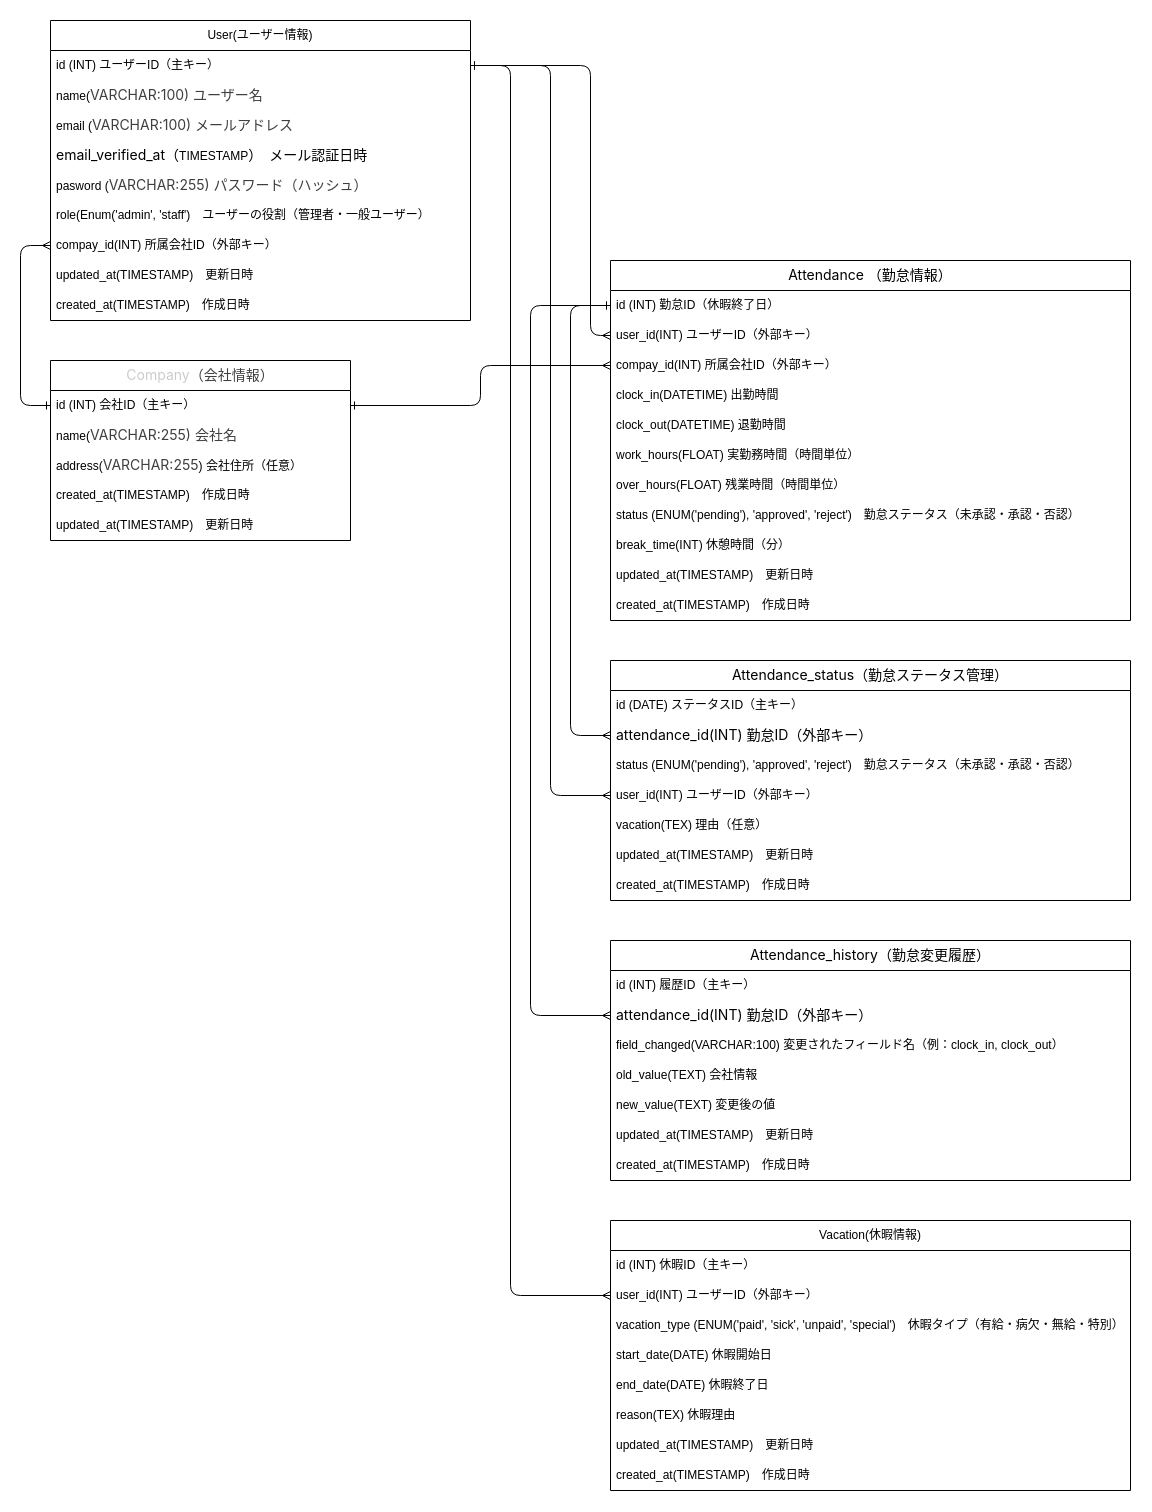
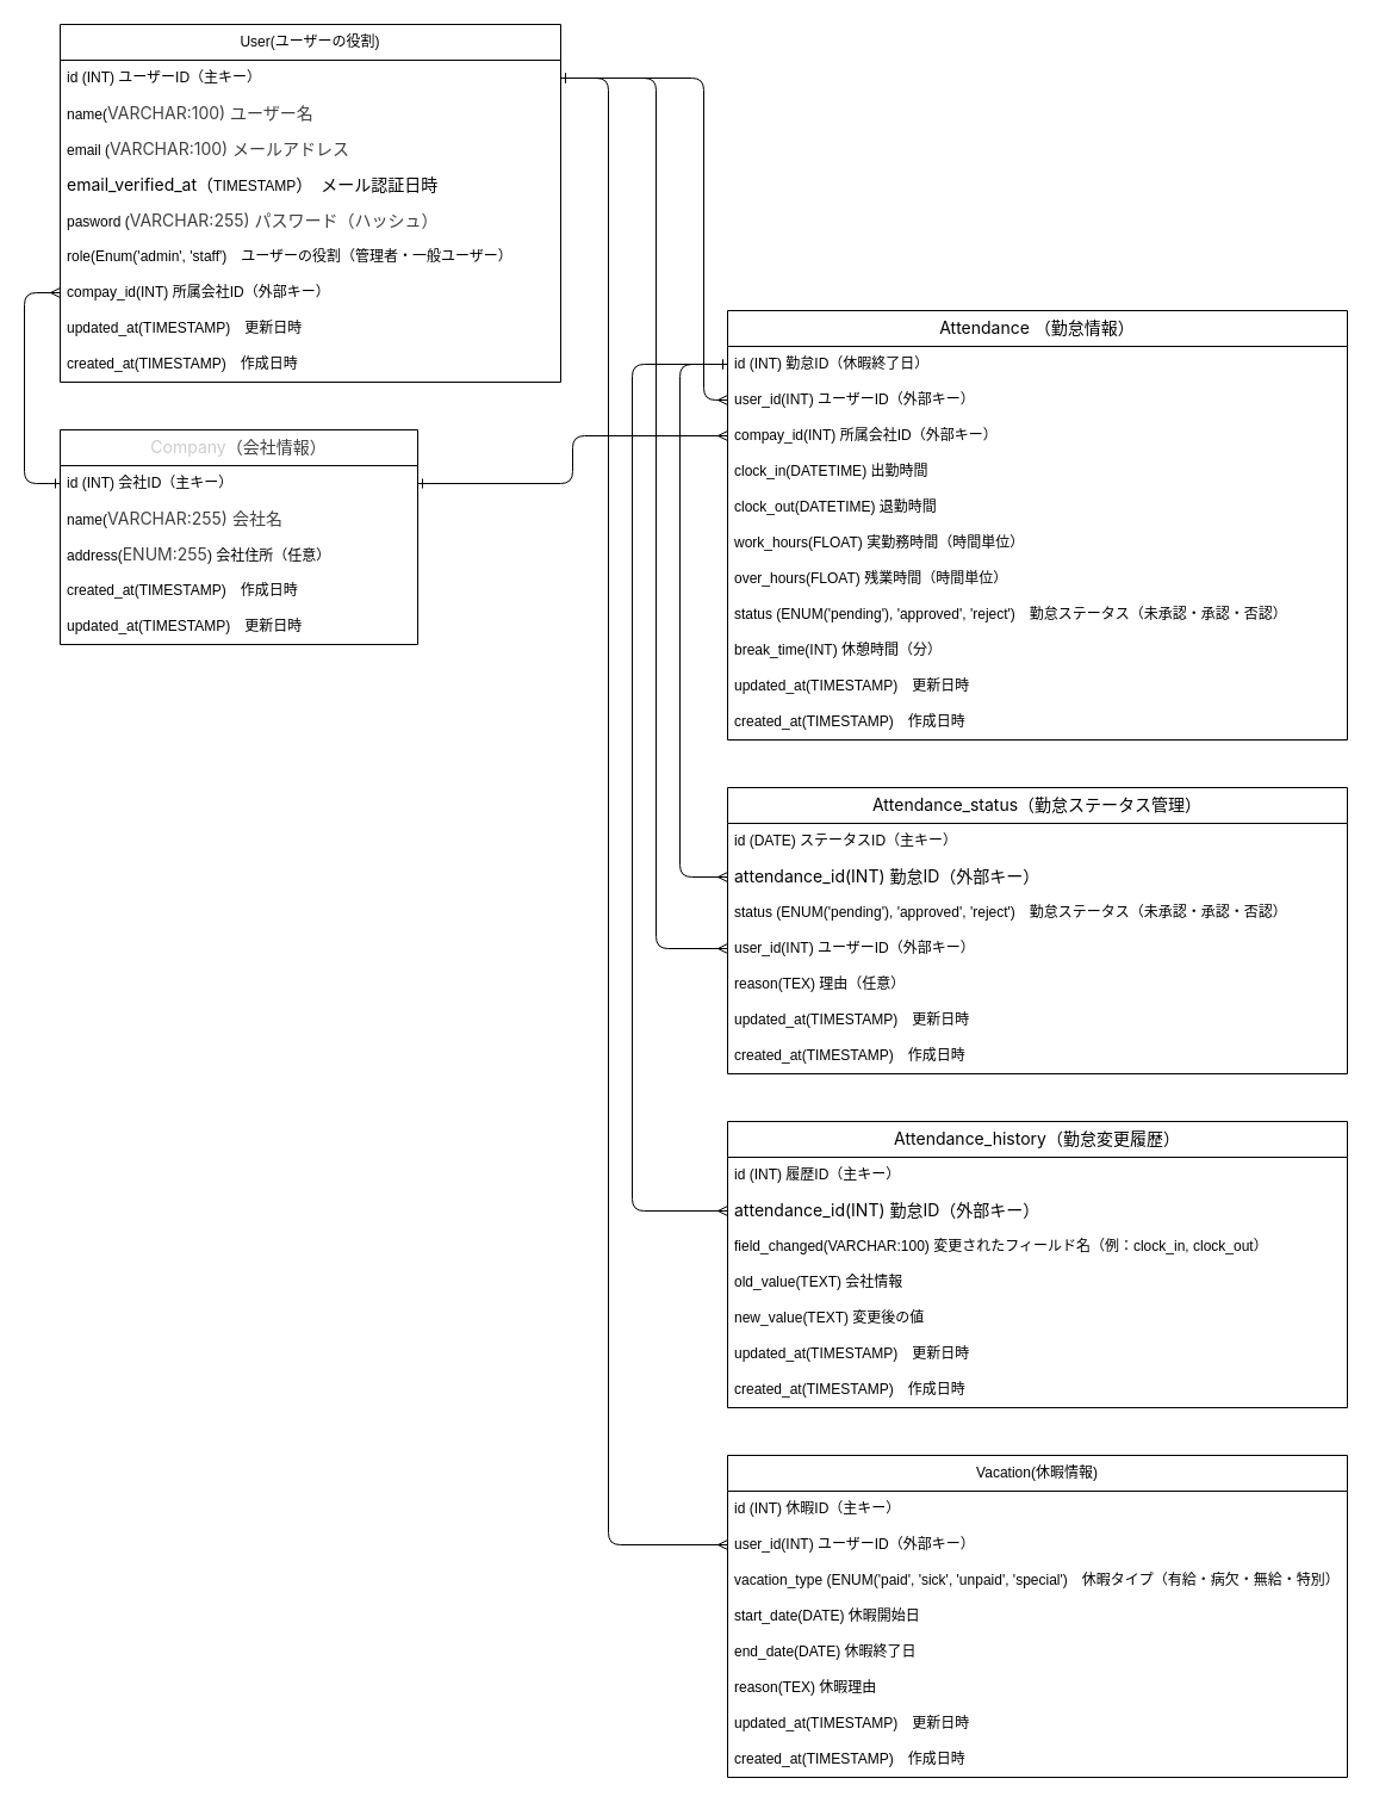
- <mxCell id="8" value="User(ユーザー情報)" style="swimlane;fontStyle=0;childLayout=stackLayout;horizontal=1;startSize=30;horizontalStack=0;resizeParent=1;resizeParentMax=0;resizeLast=0;collapsible=1;marginBottom=0;whiteSpace=wrap;html=1;" vertex="1" parent="1"><mxGeometry x="50" y="20" width="420" height="300" as="geometry" /></mxCell>
+ <mxCell id="8" value="User(ユーザーの役割)" style="swimlane;fontStyle=0;childLayout=stackLayout;horizontal=1;startSize=30;horizontalStack=0;resizeParent=1;resizeParentMax=0;resizeLast=0;collapsible=1;marginBottom=0;whiteSpace=wrap;html=1;" vertex="1" parent="1"><mxGeometry x="50" y="20" width="420" height="300" as="geometry" /></mxCell>
- <mxCell id="5" value="address(&lt;span style=&quot;color: rgb(63, 63, 63); font-family: -apple-system, &amp;quot;system-ui&amp;quot;, &amp;quot;Segoe WPC&amp;quot;, &amp;quot;Segoe UI&amp;quot;, system-ui, Ubuntu, &amp;quot;Droid Sans&amp;quot;, sans-serif; font-size: 14px;&quot;&gt;VARCHAR:255&lt;/span&gt;) 会社住所（任意）" style="text;strokeColor=none;fillColor=none;align=left;verticalAlign=middle;spacingLeft=4;spacingRight=4;overflow=hidden;points=[[0,0.5],[1,0.5]];portConstraint=eastwest;rotatable=0;whiteSpace=wrap;html=1;" vertex="1" parent="2"><mxGeometry y="90" width="300" height="30" as="geometry" /></mxCell>
+ <mxCell id="5" value="address(&lt;span style=&quot;color: rgb(63, 63, 63); font-family: -apple-system, &amp;quot;system-ui&amp;quot;, &amp;quot;Segoe WPC&amp;quot;, &amp;quot;Segoe UI&amp;quot;, system-ui, Ubuntu, &amp;quot;Droid Sans&amp;quot;, sans-serif; font-size: 14px;&quot;&gt;ENUM:255&lt;/span&gt;) 会社住所（任意）" style="text;strokeColor=none;fillColor=none;align=left;verticalAlign=middle;spacingLeft=4;spacingRight=4;overflow=hidden;points=[[0,0.5],[1,0.5]];portConstraint=eastwest;rotatable=0;whiteSpace=wrap;html=1;" vertex="1" parent="2"><mxGeometry y="90" width="300" height="30" as="geometry" /></mxCell>
- <mxCell id="23" value="vacation(TEX) 理由（任意）" style="text;strokeColor=none;fillColor=none;align=left;verticalAlign=middle;spacingLeft=4;spacingRight=4;overflow=hidden;points=[[0,0.5],[1,0.5]];portConstraint=eastwest;rotatable=0;whiteSpace=wrap;html=1;" vertex="1" parent="18"><mxGeometry y="150" width="520" height="30" as="geometry" /></mxCell>
+ <mxCell id="23" value="reason(TEX) 理由（任意）" style="text;strokeColor=none;fillColor=none;align=left;verticalAlign=middle;spacingLeft=4;spacingRight=4;overflow=hidden;points=[[0,0.5],[1,0.5]];portConstraint=eastwest;rotatable=0;whiteSpace=wrap;html=1;" vertex="1" parent="18"><mxGeometry y="150" width="520" height="30" as="geometry" /></mxCell>
